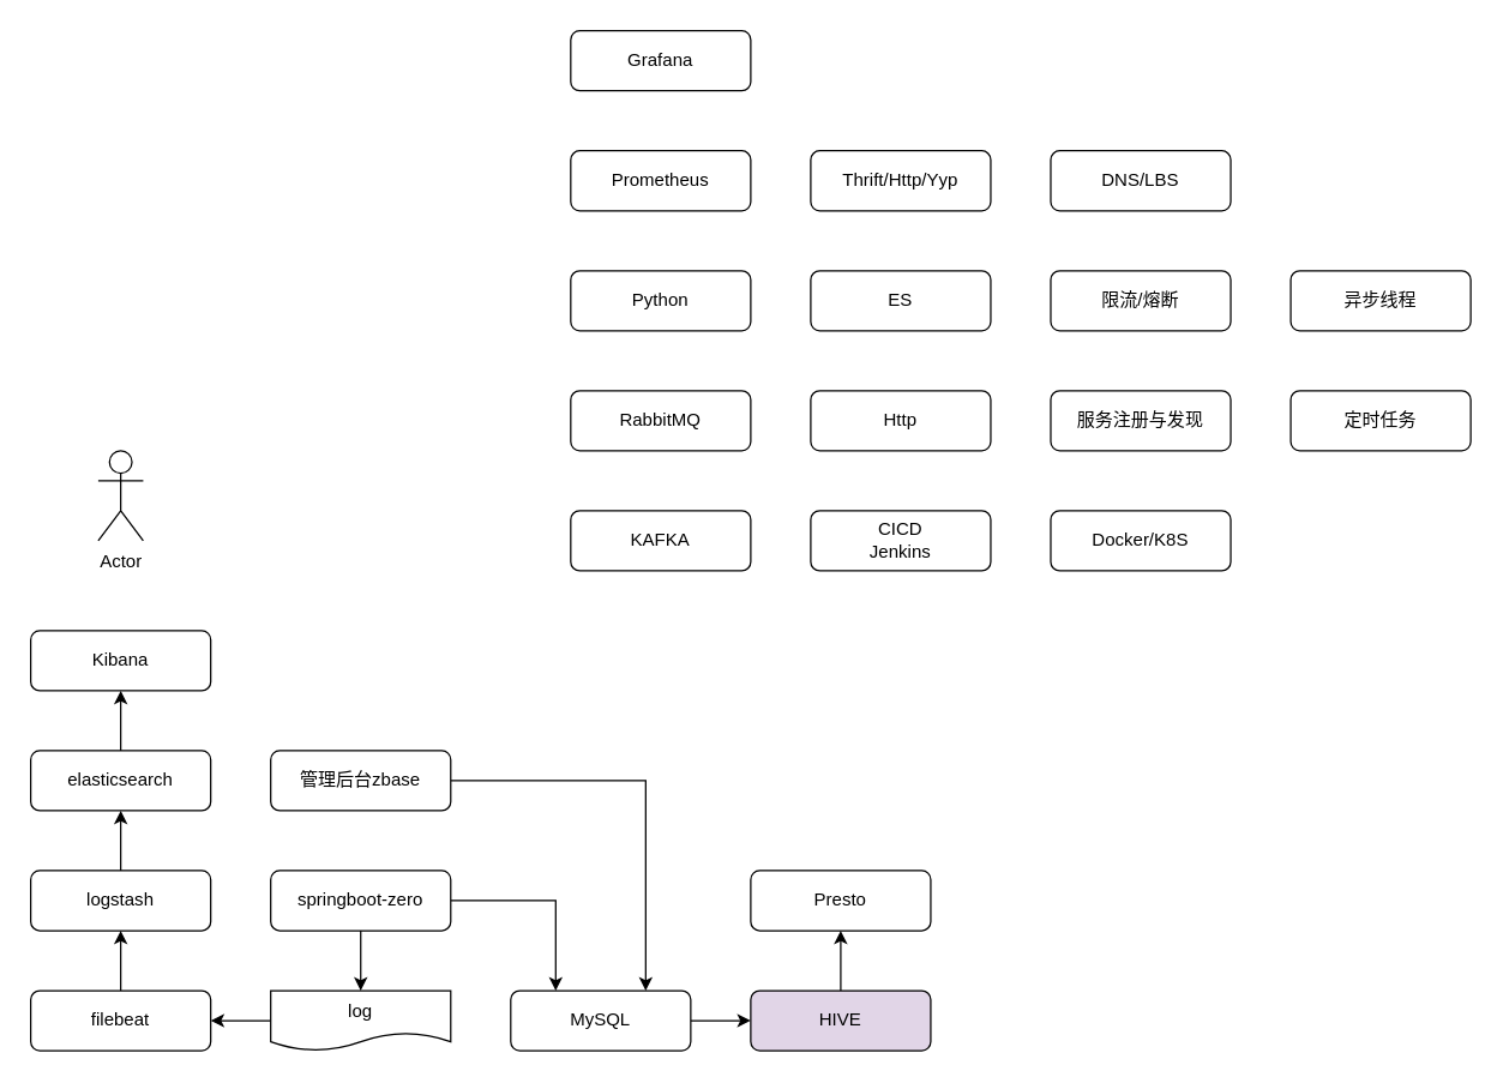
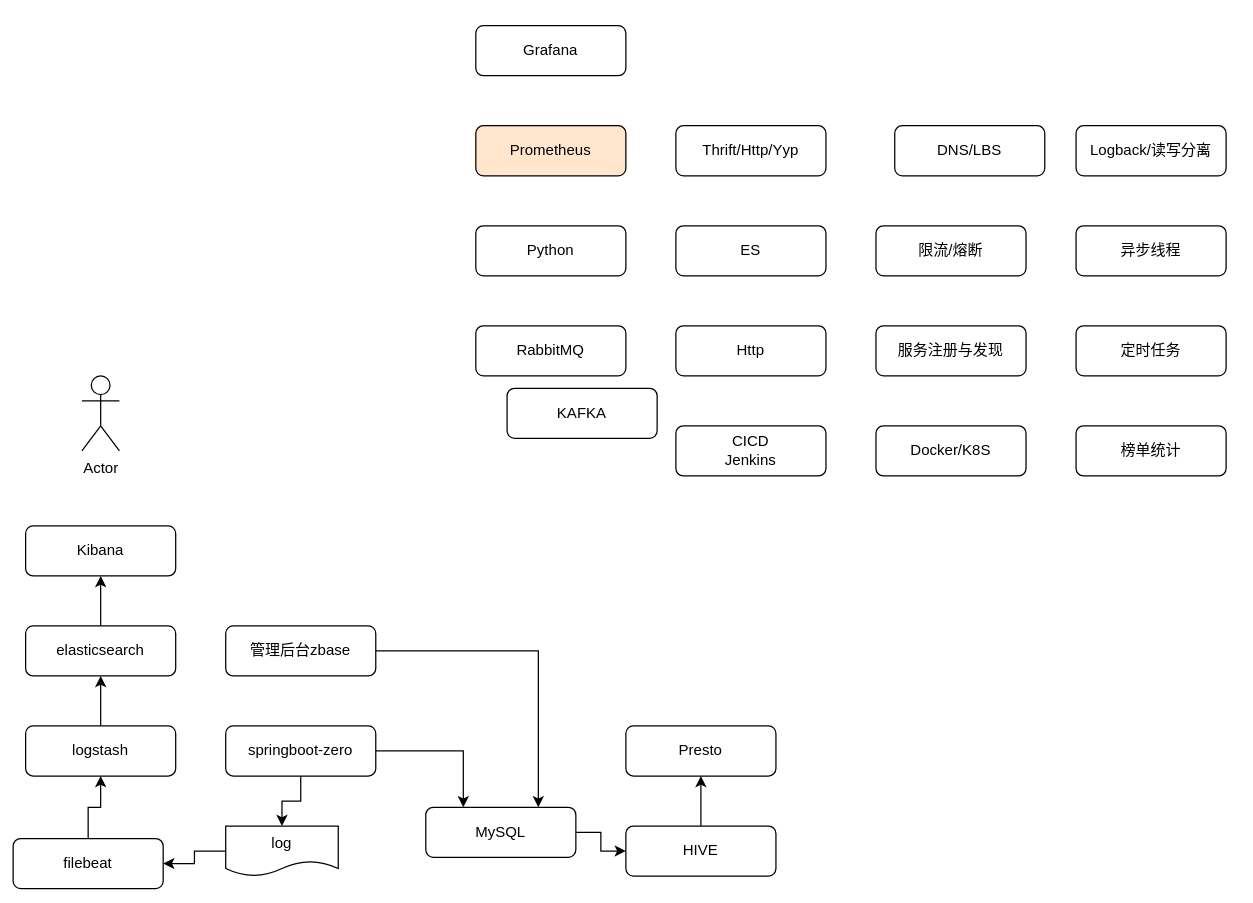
- <mxCell id="7" value="Prometheus" style="rounded=1;whiteSpace=wrap;html=1;" parent="1" vertex="1"><mxGeometry x="380" y="100" width="120" height="40" as="geometry" /></mxCell>
+ <mxCell id="7" value="Prometheus" style="rounded=1;whiteSpace=wrap;html=1;fillColor=#ffe6cc;" parent="1" vertex="1"><mxGeometry x="380" y="100" width="120" height="40" as="geometry" /></mxCell>
- <mxCell id="16" value="DNS/LBS" style="rounded=1;whiteSpace=wrap;html=1;" parent="1" vertex="1"><mxGeometry x="700" y="100" width="120" height="40" as="geometry" /></mxCell>
+ <mxCell id="16" value="DNS/LBS" style="rounded=1;whiteSpace=wrap;html=1;" parent="1" vertex="1"><mxGeometry x="715" y="100" width="120" height="40" as="geometry" /></mxCell>
+ <mxCell id="14" value="Logback/读写分离" style="rounded=1;whiteSpace=wrap;html=1;" parent="1" vertex="1"><mxGeometry x="860" y="100" width="120" height="40" as="geometry" /></mxCell>
- <mxCell id="5" value="KAFKA" style="rounded=1;whiteSpace=wrap;html=1;" parent="1" vertex="1"><mxGeometry x="380" y="340" width="120" height="40" as="geometry" /></mxCell>
+ <mxCell id="5" value="KAFKA" style="rounded=1;whiteSpace=wrap;html=1;" parent="1" vertex="1"><mxGeometry x="405" y="310" width="120" height="40" as="geometry" /></mxCell>
+ <mxCell id="20" value="榜单统计" style="rounded=1;whiteSpace=wrap;html=1;" parent="1" vertex="1"><mxGeometry x="860" y="340" width="120" height="40" as="geometry" /></mxCell>
- <mxCell id="26" value="filebeat" style="rounded=1;whiteSpace=wrap;html=1;" vertex="1" parent="1"><mxGeometry x="20" y="660" width="120" height="40" as="geometry" /></mxCell>
+ <mxCell id="26" value="filebeat" style="rounded=1;whiteSpace=wrap;html=1;" vertex="1" parent="1"><mxGeometry x="10" y="670" width="120" height="40" as="geometry" /></mxCell>
- <mxCell id="33" value="log" style="shape=document;whiteSpace=wrap;html=1;boundedLbl=1;" vertex="1" parent="1"><mxGeometry x="180" y="660" width="120" height="40" as="geometry" /></mxCell>
+ <mxCell id="33" value="log" style="shape=document;whiteSpace=wrap;html=1;boundedLbl=1;" vertex="1" parent="1"><mxGeometry x="180" y="660" width="90" height="40" as="geometry" /></mxCell>
- <mxCell id="3" value="MySQL" style="rounded=1;whiteSpace=wrap;html=1;" parent="1" vertex="1"><mxGeometry x="340" y="660" width="120" height="40" as="geometry" /></mxCell>
+ <mxCell id="3" value="MySQL" style="rounded=1;whiteSpace=wrap;html=1;" parent="1" vertex="1"><mxGeometry x="340" y="645" width="120" height="40" as="geometry" /></mxCell>
- <mxCell id="36" value="HIVE" style="rounded=1;whiteSpace=wrap;html=1;fillColor=#e1d5e7;" vertex="1" parent="1"><mxGeometry x="500" y="660" width="120" height="40" as="geometry" /></mxCell>
+ <mxCell id="36" value="HIVE" style="rounded=1;whiteSpace=wrap;html=1;" vertex="1" parent="1"><mxGeometry x="500" y="660" width="120" height="40" as="geometry" /></mxCell>
